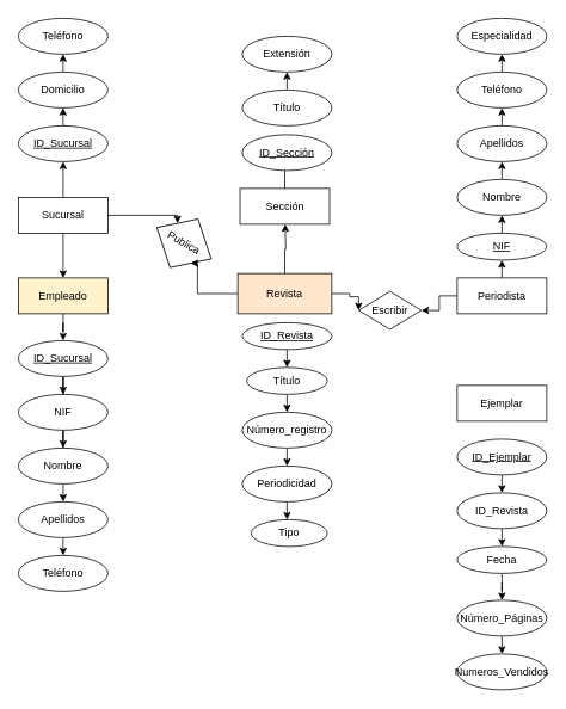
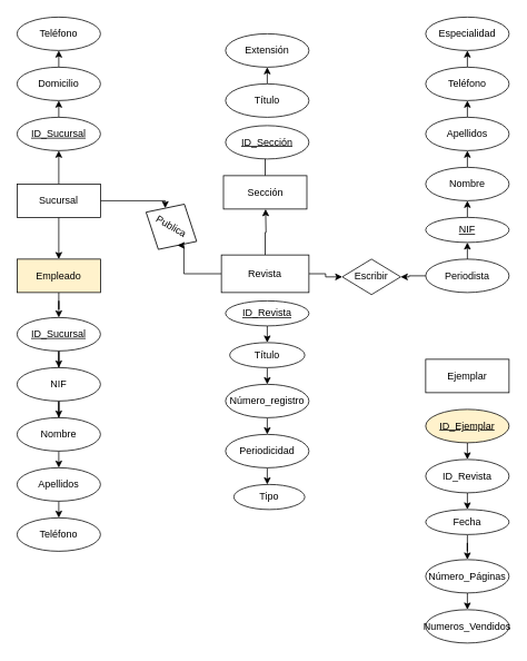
- <mxCell id="29" value="Revista" style="whiteSpace=wrap;html=1;align=center;fillColor=#ffe6cc;" vertex="1" parent="1"><mxGeometry x="265" y="305" width="105" height="45" as="geometry" /></mxCell>
+ <mxCell id="29" value="Revista" style="whiteSpace=wrap;html=1;align=center;" vertex="1" parent="1"><mxGeometry x="265" y="305" width="105" height="45" as="geometry" /></mxCell>
- <mxCell id="25" value="Periodista" style="whiteSpace=wrap;html=1;align=center;" vertex="1" parent="1"><mxGeometry x="510" y="310" width="100" height="40" as="geometry" /></mxCell>
+ <mxCell id="25" value="Periodista" style="ellipse;whiteSpace=wrap;html=1;align=center;" vertex="1" parent="1"><mxGeometry x="510" y="310" width="100" height="40" as="geometry" /></mxCell>
- <mxCell id="14" value="Escribir" style="shape=rhombus;perimeter=rhombusPerimeter;whiteSpace=wrap;html=1;align=center;" vertex="1" parent="1"><mxGeometry x="400" y="325" width="70" height="42.5" as="geometry" /></mxCell>
+ <mxCell id="14" value="Escribir" style="shape=rhombus;perimeter=rhombusPerimeter;whiteSpace=wrap;html=1;align=center;" vertex="1" parent="1"><mxGeometry x="410" y="310" width="70" height="42.5" as="geometry" /></mxCell>
- <mxCell id="3" value="ID_Ejemplar" style="ellipse;whiteSpace=wrap;html=1;align=center;fontStyle=4;" vertex="1" parent="1"><mxGeometry x="510" y="490" width="100" height="40" as="geometry" /></mxCell>
+ <mxCell id="3" value="ID_Ejemplar" style="ellipse;whiteSpace=wrap;html=1;align=center;fontStyle=4;fillColor=#fff2cc;" vertex="1" parent="1"><mxGeometry x="510" y="490" width="100" height="40" as="geometry" /></mxCell>
